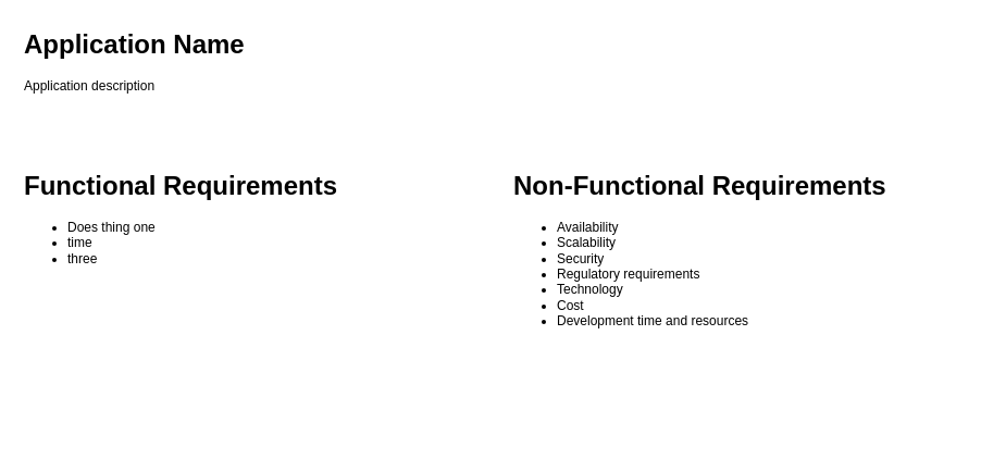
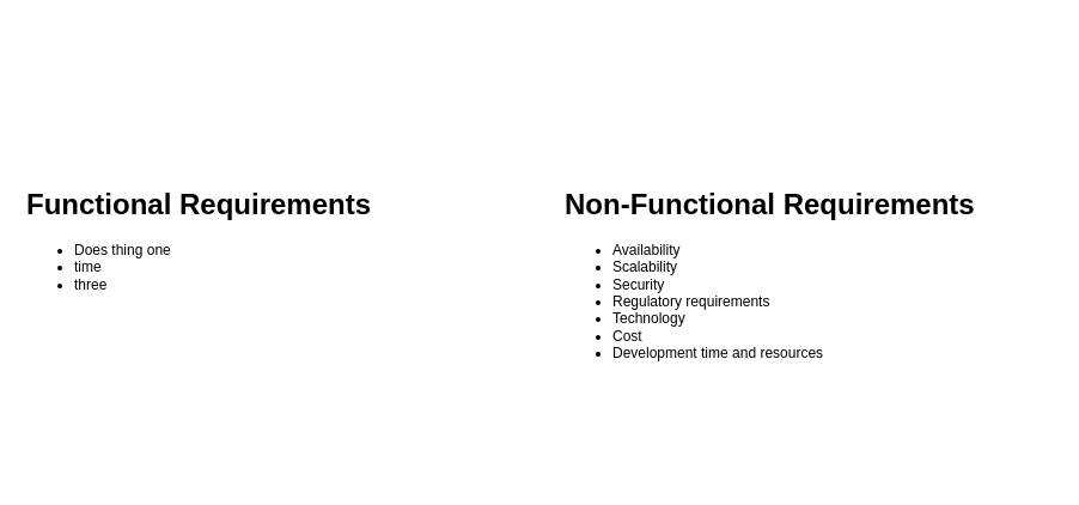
- <mxCell id="2" value="&lt;h1 style=&quot;margin-top: 0px;&quot;&gt;Application Name&lt;/h1&gt;&lt;p&gt;Application description&lt;/p&gt;" style="text;html=1;whiteSpace=wrap;overflow=hidden;rounded=0;" parent="1" vertex="1"><mxGeometry x="20" y="20" width="810" height="130" as="geometry" /></mxCell>
